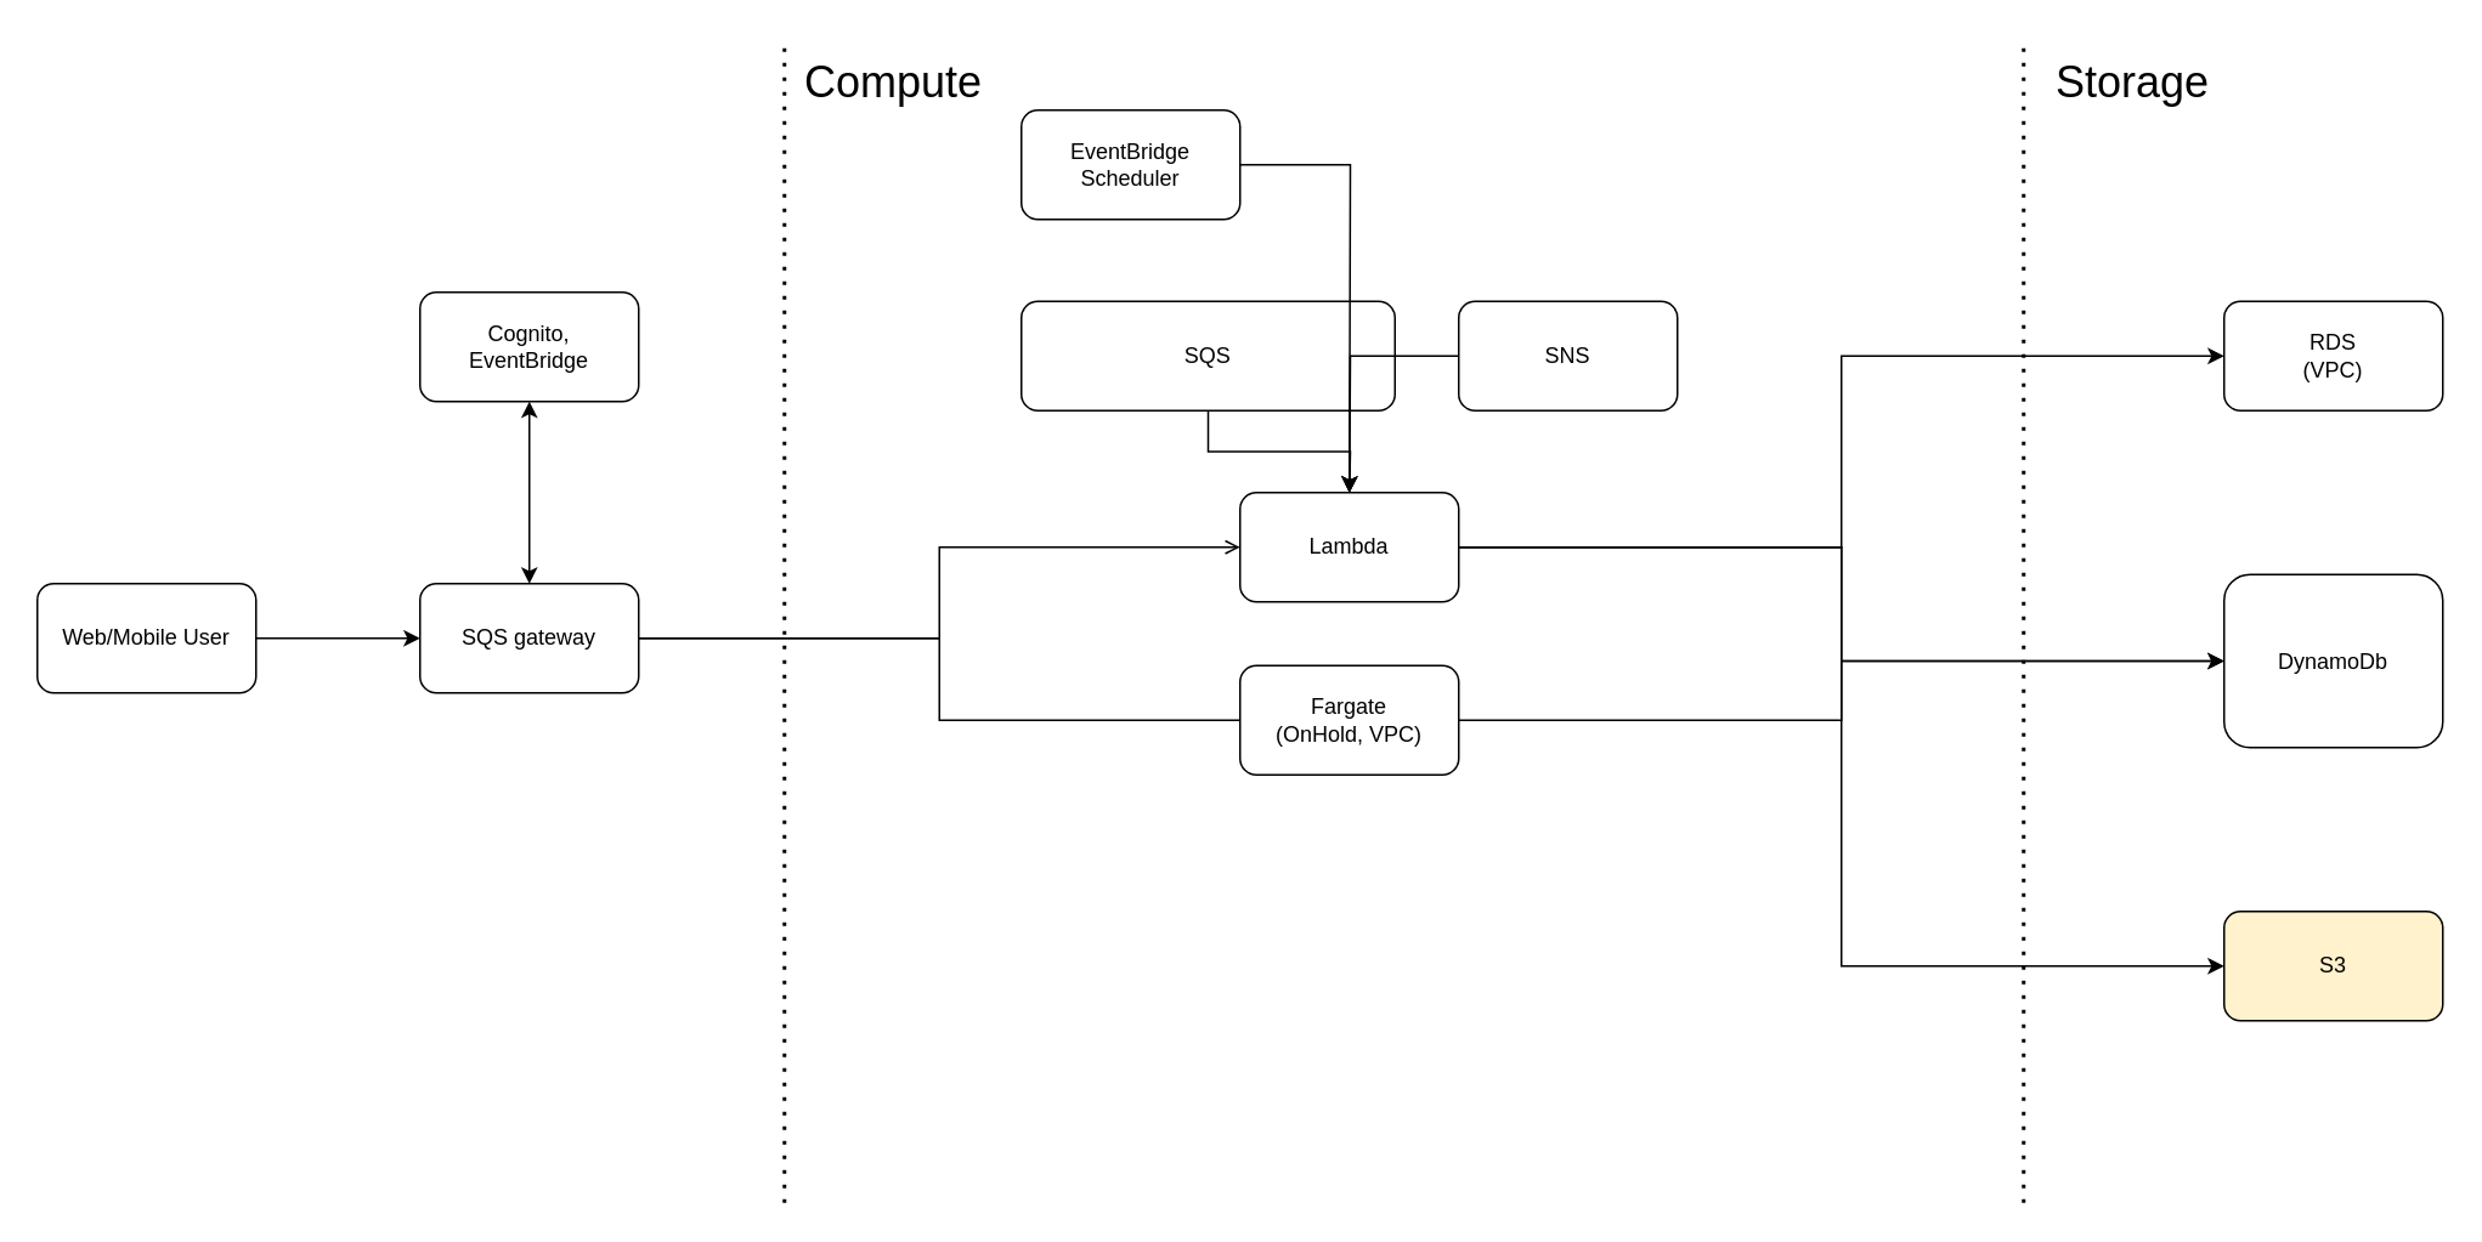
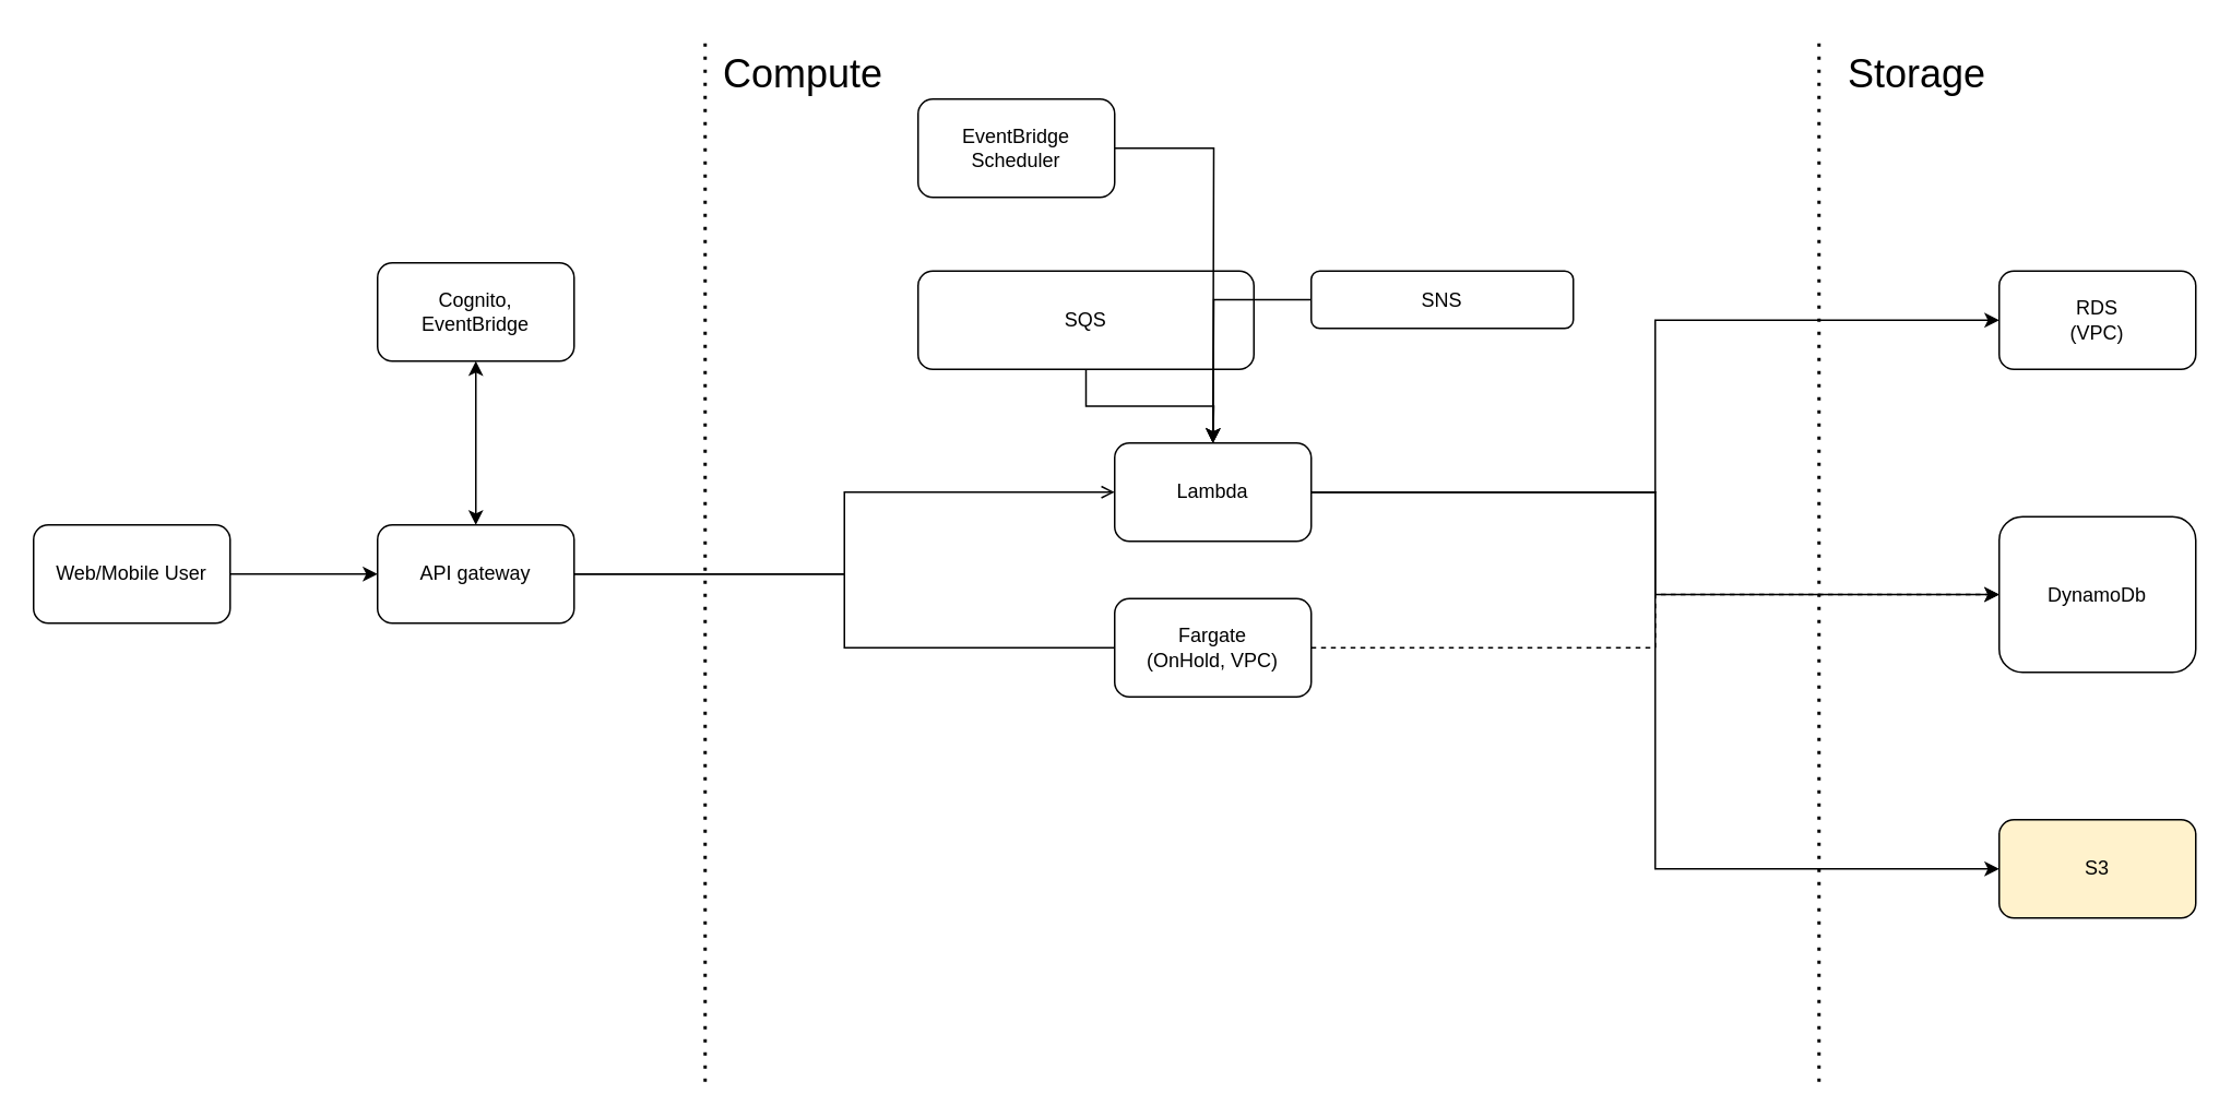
- <mxCell id="21" value="SNS" style="rounded=1;whiteSpace=wrap;html=1;" vertex="1" parent="1"><mxGeometry x="800" y="165" width="120" height="60" as="geometry" /></mxCell>
+ <mxCell id="21" value="SNS" style="rounded=1;whiteSpace=wrap;html=1;" vertex="1" parent="1"><mxGeometry x="800" y="165" width="160" height="35" as="geometry" /></mxCell>
- <mxCell id="6" value="SQS gateway" style="rounded=1;whiteSpace=wrap;html=1;" vertex="1" parent="1"><mxGeometry x="230" y="320" width="120" height="60" as="geometry" /></mxCell>
+ <mxCell id="6" value="API gateway" style="rounded=1;whiteSpace=wrap;html=1;" vertex="1" parent="1"><mxGeometry x="230" y="320" width="120" height="60" as="geometry" /></mxCell>
- <mxCell id="13" style="edgeStyle=orthogonalEdgeStyle;rounded=0;orthogonalLoop=1;jettySize=auto;html=1;entryX=0;entryY=0.5;entryDx=0;entryDy=0;" edge="1" parent="1" source="14" target="16"><mxGeometry relative="1" as="geometry" /></mxCell>
+ <mxCell id="13" style="edgeStyle=orthogonalEdgeStyle;rounded=0;orthogonalLoop=1;jettySize=auto;html=1;entryX=0;entryY=0.5;entryDx=0;entryDy=0;dashed=1;" edge="1" parent="1" source="14" target="16"><mxGeometry relative="1" as="geometry" /></mxCell>
